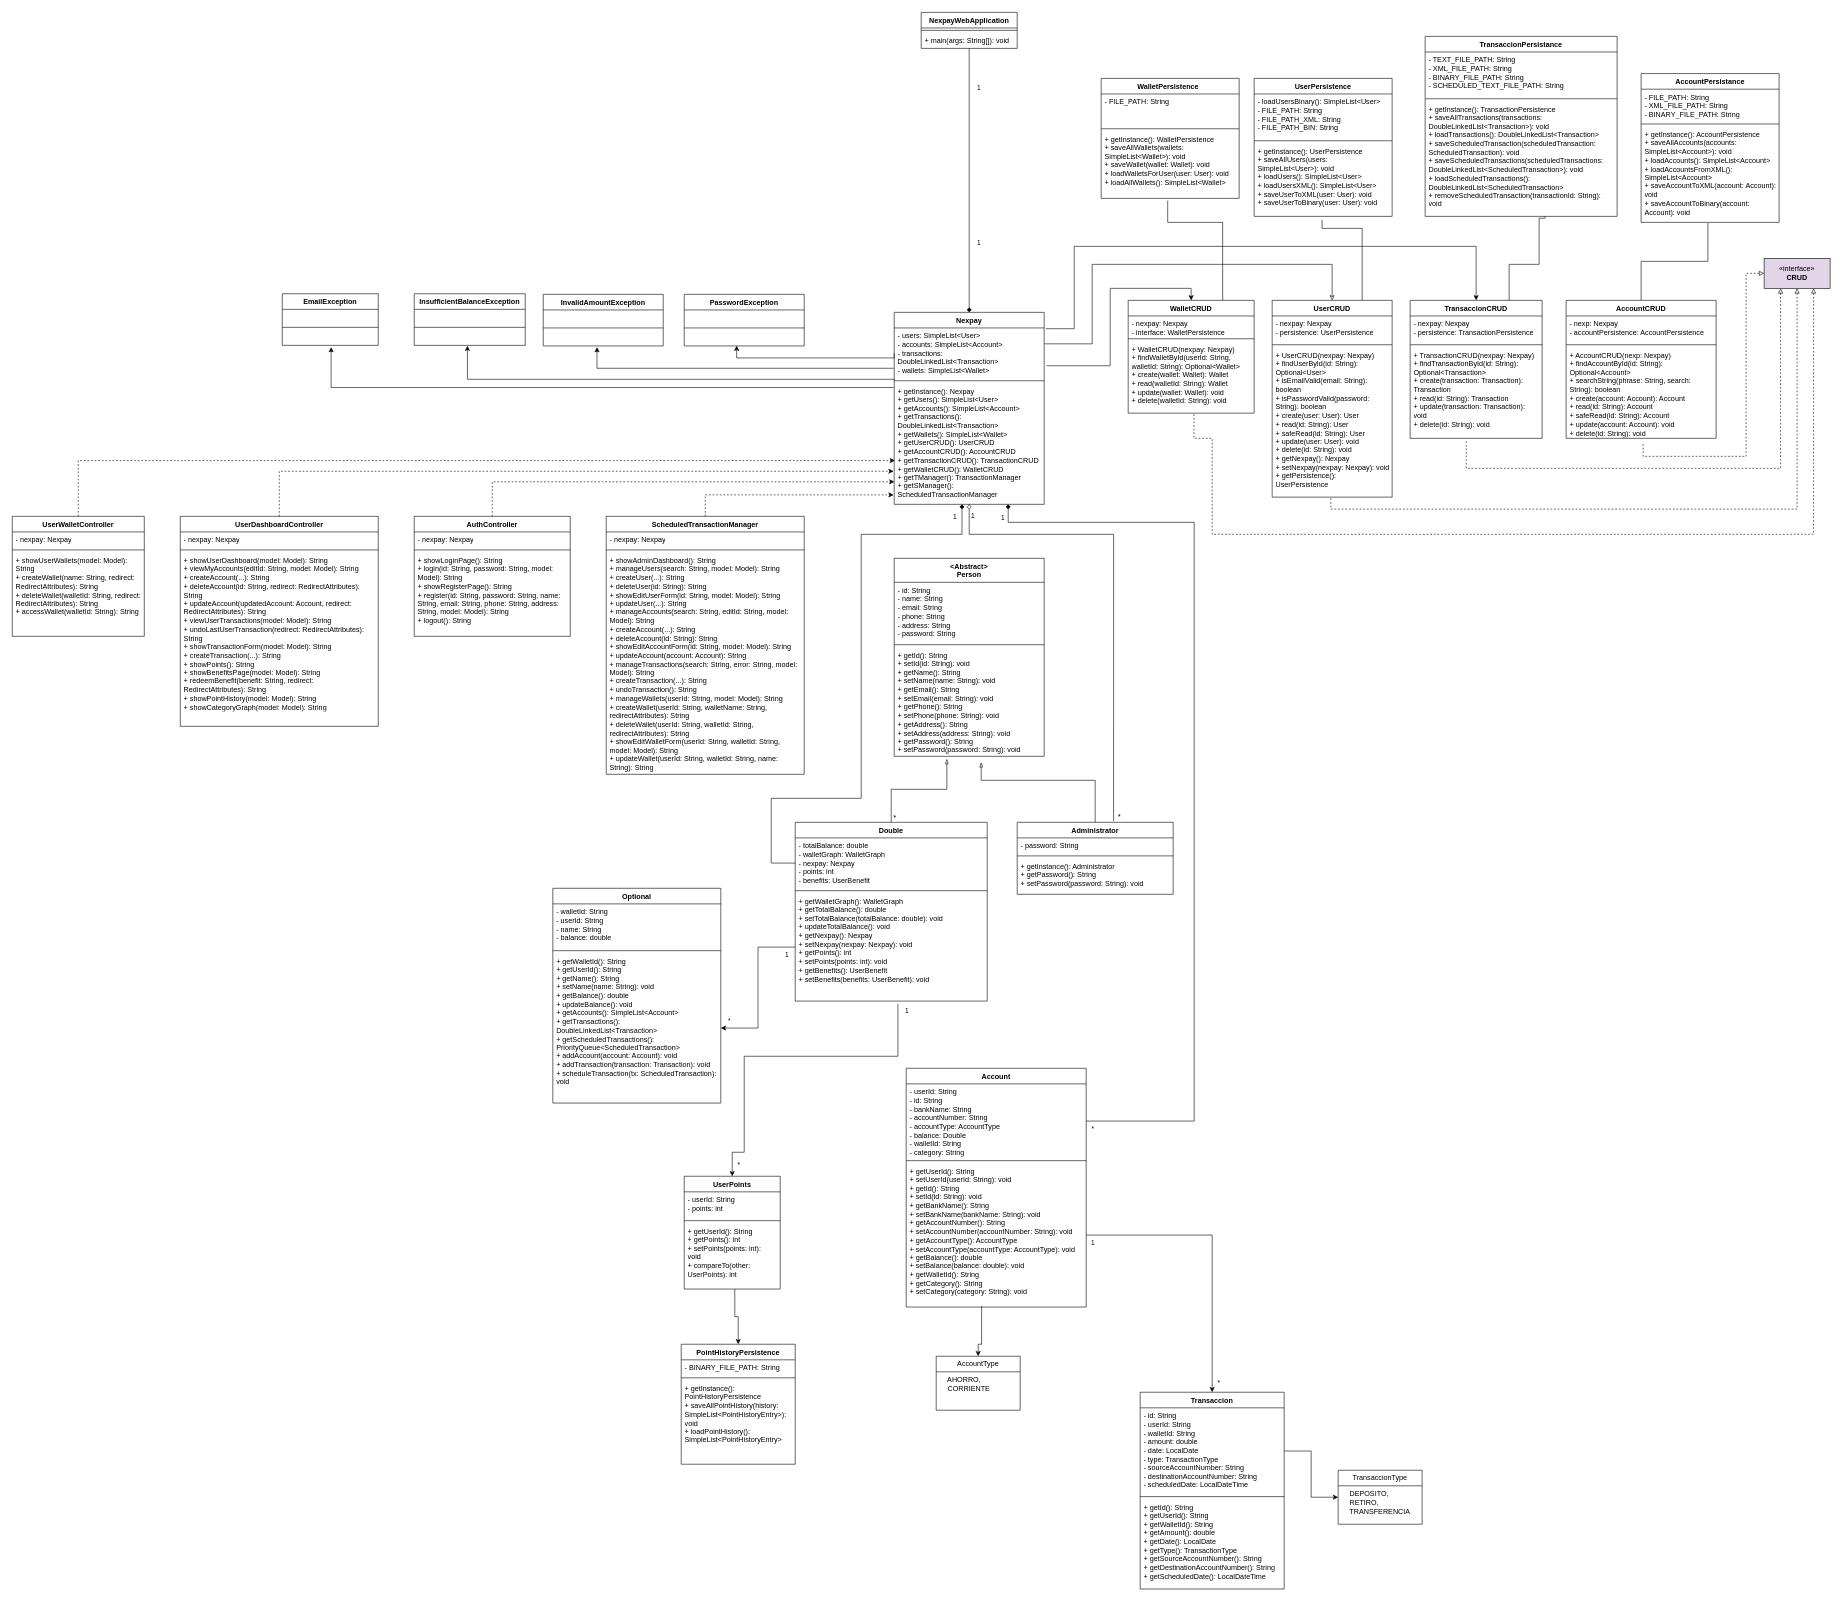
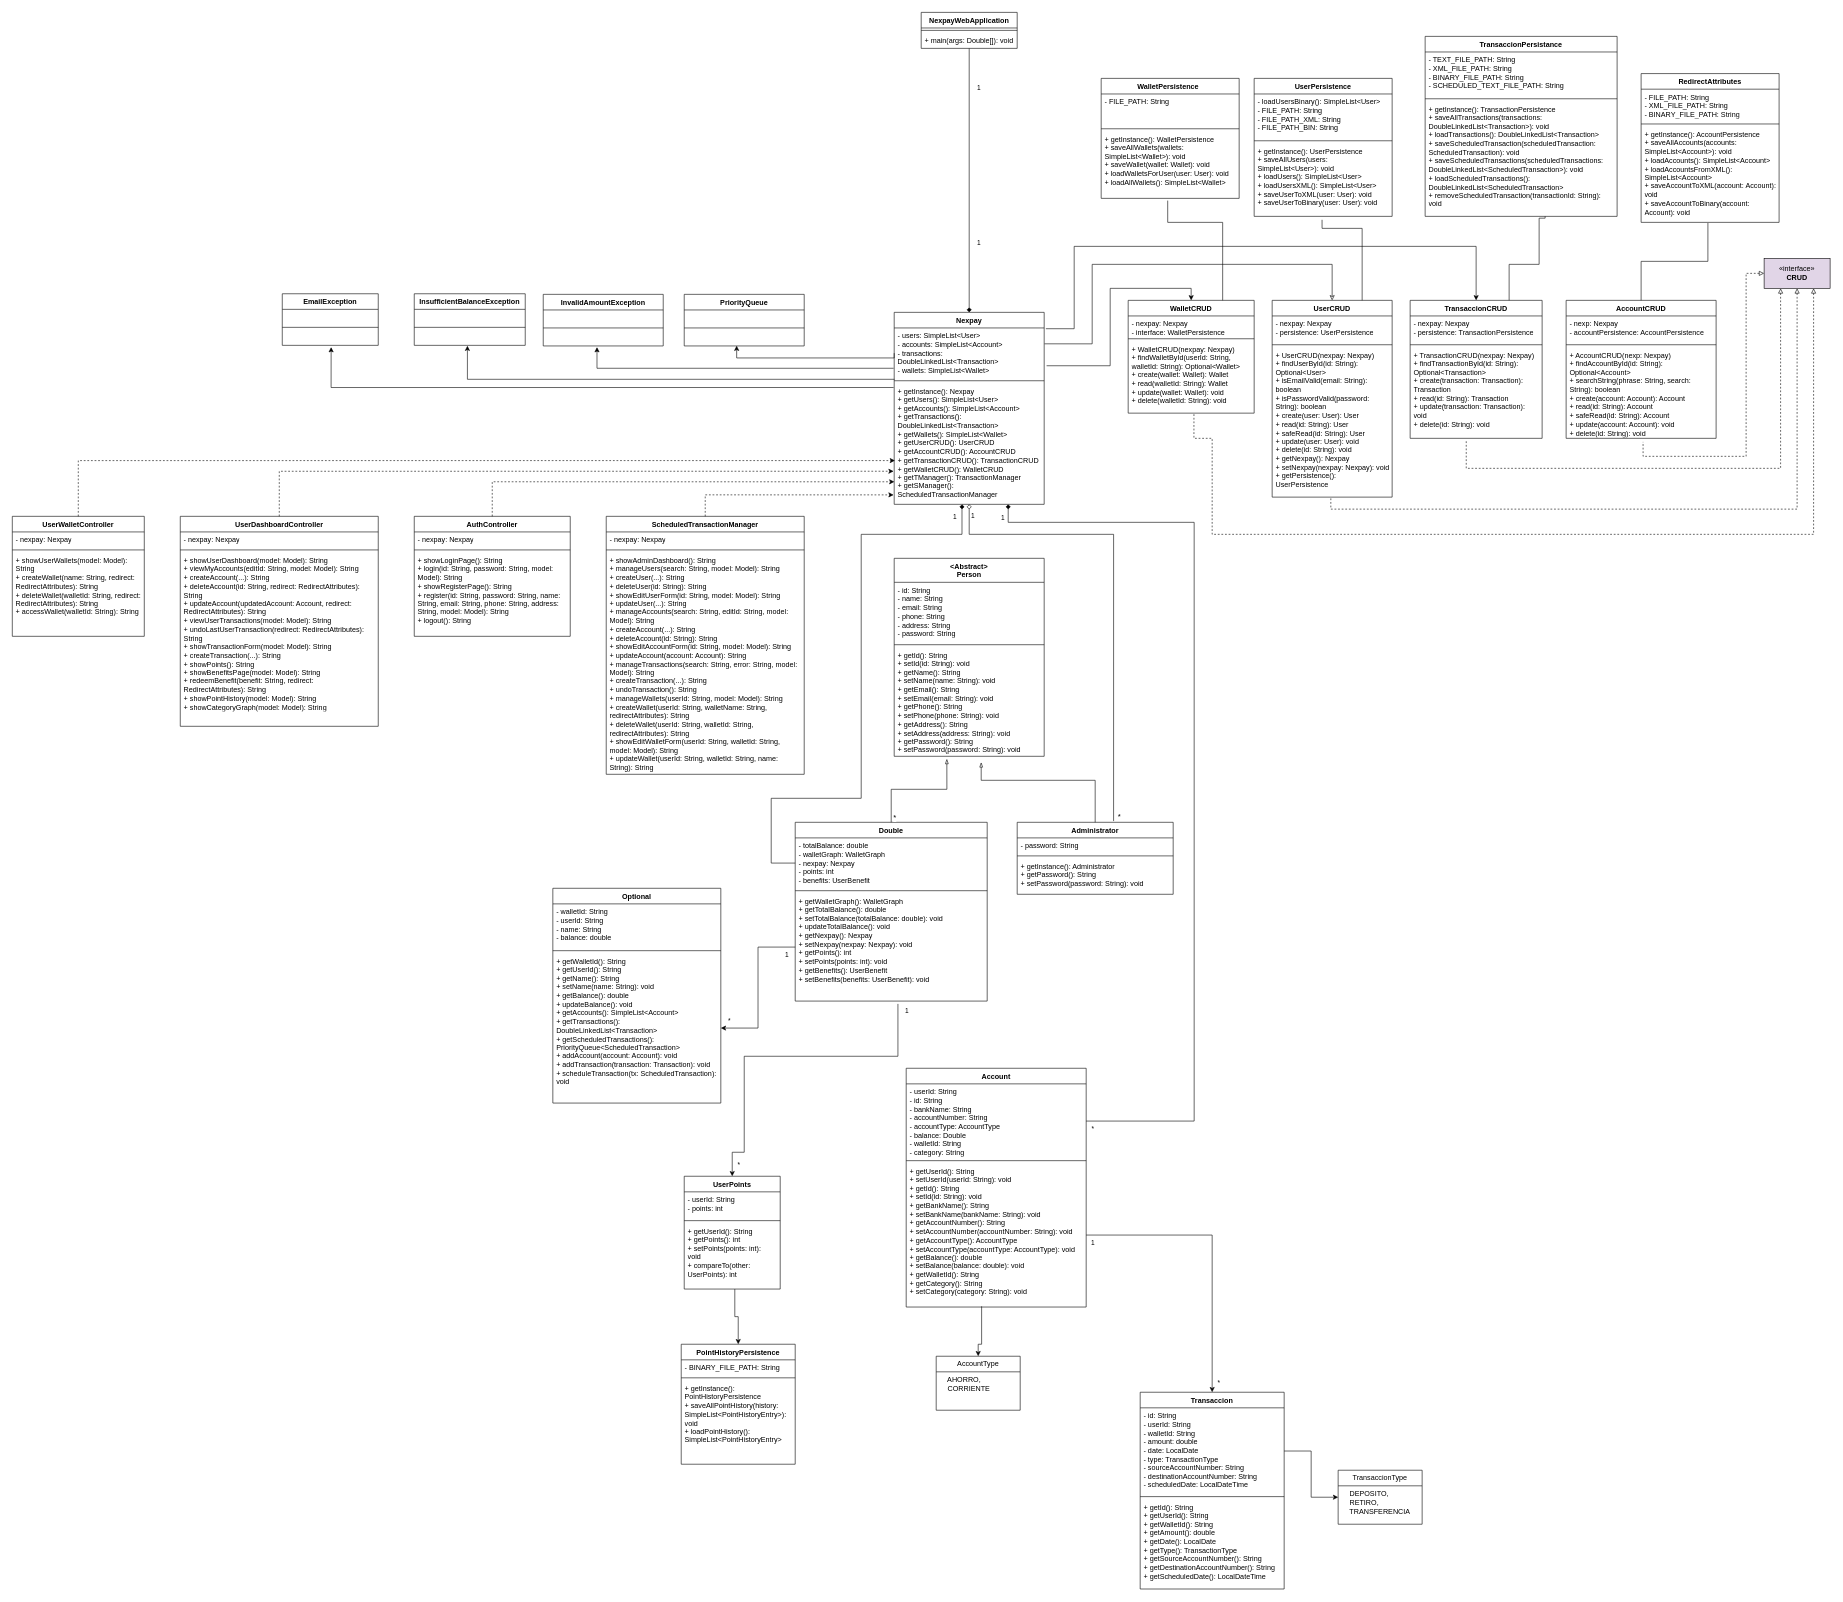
- <mxCell id="11" value="+ main(args: String[]): void" style="text;strokeColor=none;fillColor=none;align=left;verticalAlign=top;spacingLeft=4;spacingRight=4;overflow=hidden;rotatable=0;points=[[0,0.5],[1,0.5]];portConstraint=eastwest;whiteSpace=wrap;html=1;" vertex="1" parent="9"><mxGeometry y="34" width="160" height="26" as="geometry" /></mxCell>
+ <mxCell id="11" value="+ main(args: Double[]): void" style="text;strokeColor=none;fillColor=none;align=left;verticalAlign=top;spacingLeft=4;spacingRight=4;overflow=hidden;rotatable=0;points=[[0,0.5],[1,0.5]];portConstraint=eastwest;whiteSpace=wrap;html=1;" vertex="1" parent="9"><mxGeometry y="34" width="160" height="26" as="geometry" /></mxCell>
- <mxCell id="93" value="AccountPersistance" style="swimlane;fontStyle=1;align=center;verticalAlign=top;childLayout=stackLayout;horizontal=1;startSize=26;horizontalStack=0;resizeParent=1;resizeParentMax=0;resizeLast=0;collapsible=1;marginBottom=0;whiteSpace=wrap;html=1;" vertex="1" parent="1"><mxGeometry x="2735" y="122" width="230" height="248" as="geometry" /></mxCell>
+ <mxCell id="93" value="RedirectAttributes" style="swimlane;fontStyle=1;align=center;verticalAlign=top;childLayout=stackLayout;horizontal=1;startSize=26;horizontalStack=0;resizeParent=1;resizeParentMax=0;resizeLast=0;collapsible=1;marginBottom=0;whiteSpace=wrap;html=1;" vertex="1" parent="1"><mxGeometry x="2735" y="122" width="230" height="248" as="geometry" /></mxCell>
- <mxCell id="85" value="PasswordException" style="swimlane;fontStyle=1;align=center;verticalAlign=top;childLayout=stackLayout;horizontal=1;startSize=26;horizontalStack=0;resizeParent=1;resizeParentMax=0;resizeLast=0;collapsible=1;marginBottom=0;whiteSpace=wrap;html=1;" vertex="1" parent="1"><mxGeometry x="1140" y="490" width="200" height="86" as="geometry" /></mxCell>
+ <mxCell id="85" value="PriorityQueue" style="swimlane;fontStyle=1;align=center;verticalAlign=top;childLayout=stackLayout;horizontal=1;startSize=26;horizontalStack=0;resizeParent=1;resizeParentMax=0;resizeLast=0;collapsible=1;marginBottom=0;whiteSpace=wrap;html=1;" vertex="1" parent="1"><mxGeometry x="1140" y="490" width="200" height="86" as="geometry" /></mxCell>
